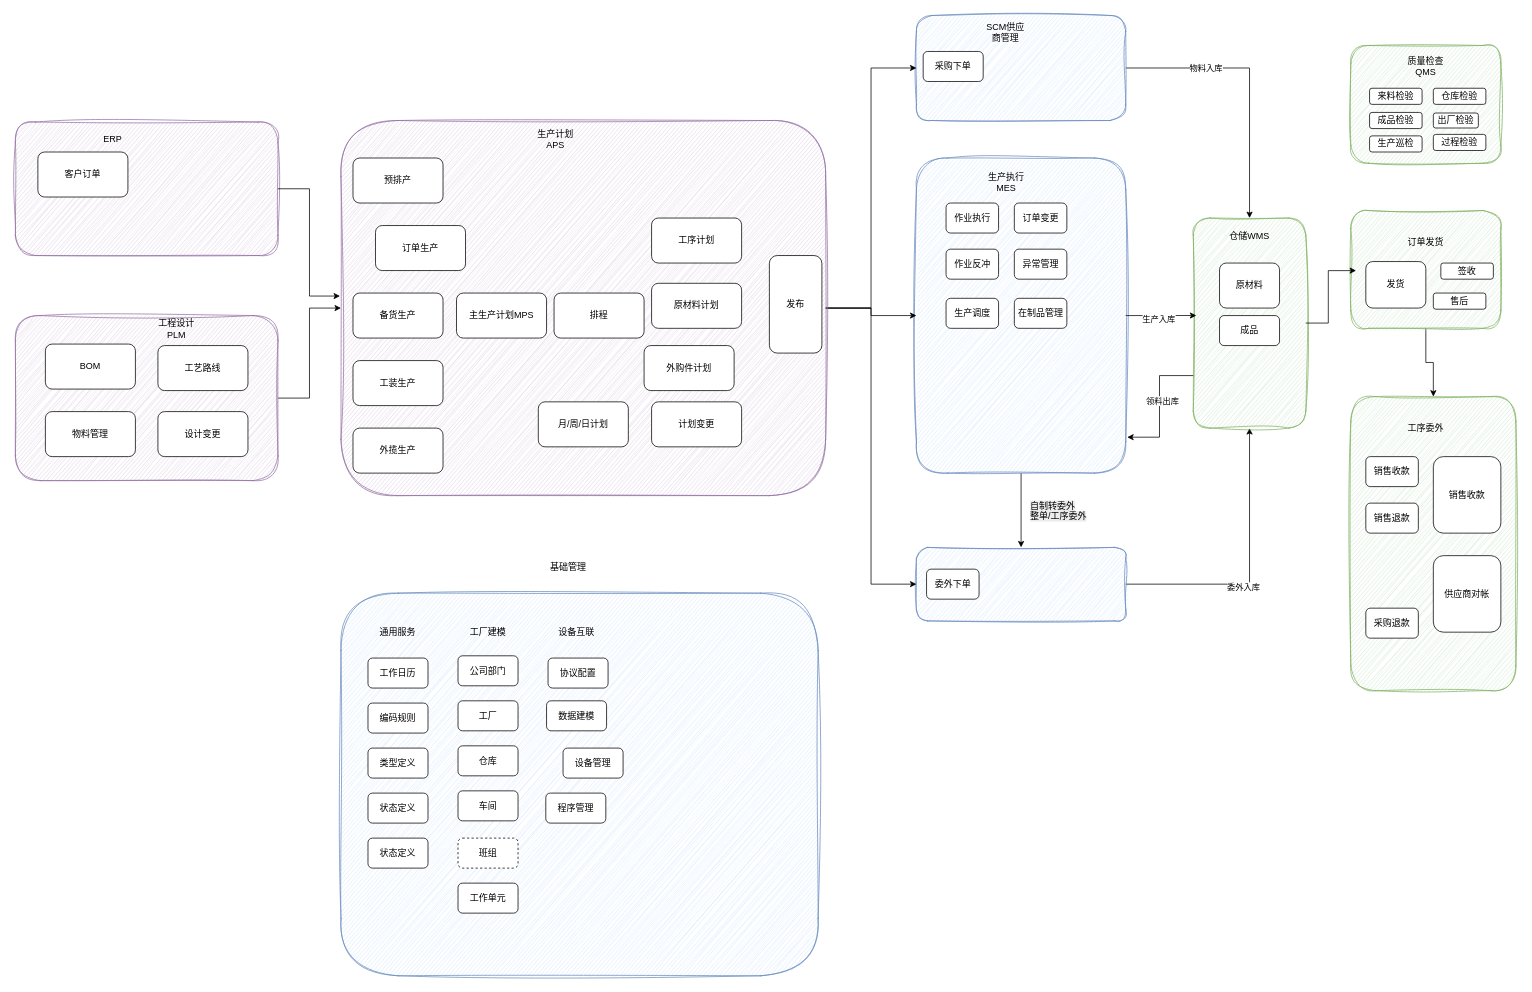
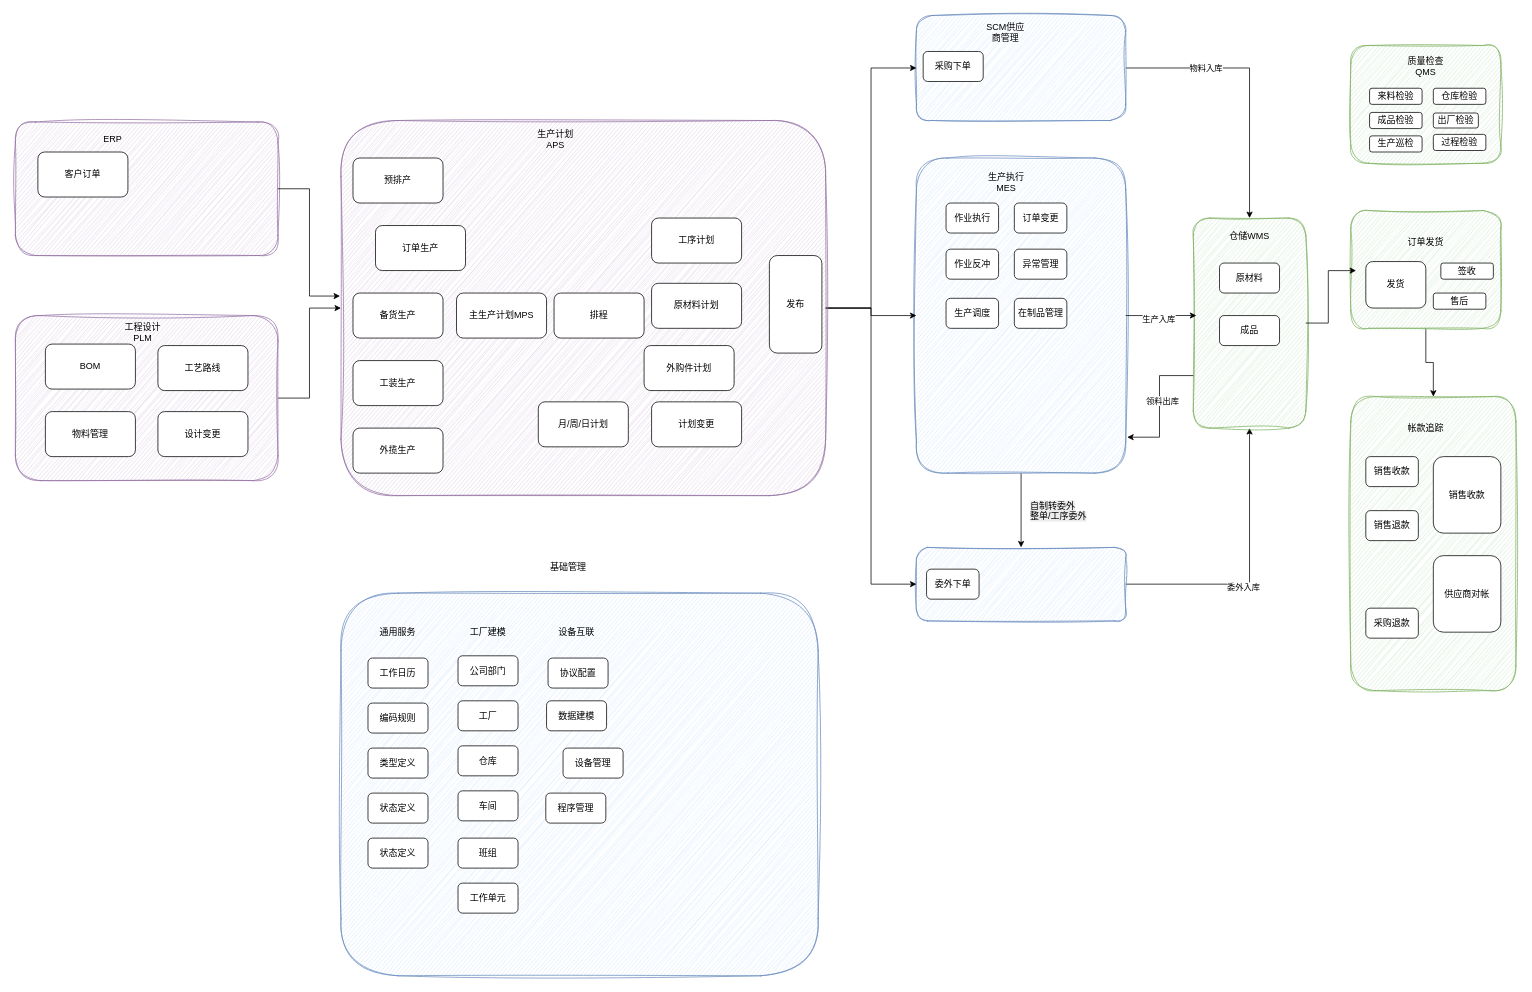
- <mxCell id="35" value="原材料" style="rounded=1;whiteSpace=wrap;html=1;" vertex="1" parent="1"><mxGeometry x="1625" y="350" width="80" height="60" as="geometry" /></mxCell>
+ <mxCell id="35" value="原材料" style="rounded=1;whiteSpace=wrap;html=1;" vertex="1" parent="1"><mxGeometry x="1625" y="350" width="80" height="40" as="geometry" /></mxCell>
- <mxCell id="44" value="工程设计PLM" style="text;html=1;align=center;verticalAlign=middle;whiteSpace=wrap;rounded=0;" vertex="1" parent="1"><mxGeometry x="205" y="423" width="60" height="30" as="geometry" /></mxCell>
+ <mxCell id="44" value="工程设计PLM" style="text;html=1;align=center;verticalAlign=middle;whiteSpace=wrap;rounded=0;" vertex="1" parent="1"><mxGeometry x="160" y="428" width="60" height="30" as="geometry" /></mxCell>
- <mxCell id="56" value="工序委外" style="text;html=1;align=center;verticalAlign=middle;whiteSpace=wrap;rounded=0;" vertex="1" parent="1"><mxGeometry x="1870" y="555" width="60" height="30" as="geometry" /></mxCell>
+ <mxCell id="56" value="帐款追踪" style="text;html=1;align=center;verticalAlign=middle;whiteSpace=wrap;rounded=0;" vertex="1" parent="1"><mxGeometry x="1870" y="555" width="60" height="30" as="geometry" /></mxCell>
- <mxCell id="58" value="销售退款" style="rounded=1;whiteSpace=wrap;html=1;" vertex="1" parent="1"><mxGeometry x="1820" y="670" width="70" height="40" as="geometry" /></mxCell>
+ <mxCell id="58" value="销售退款" style="rounded=1;whiteSpace=wrap;html=1;" vertex="1" parent="1"><mxGeometry x="1820" y="680" width="70" height="40" as="geometry" /></mxCell>
- <mxCell id="89" value="班组" style="rounded=1;whiteSpace=wrap;html=1;dashed=1;" vertex="1" parent="1"><mxGeometry x="610" y="1116.5" width="80" height="40" as="geometry" /></mxCell>
+ <mxCell id="89" value="班组" style="rounded=1;whiteSpace=wrap;html=1;" vertex="1" parent="1"><mxGeometry x="610" y="1116.5" width="80" height="40" as="geometry" /></mxCell>
